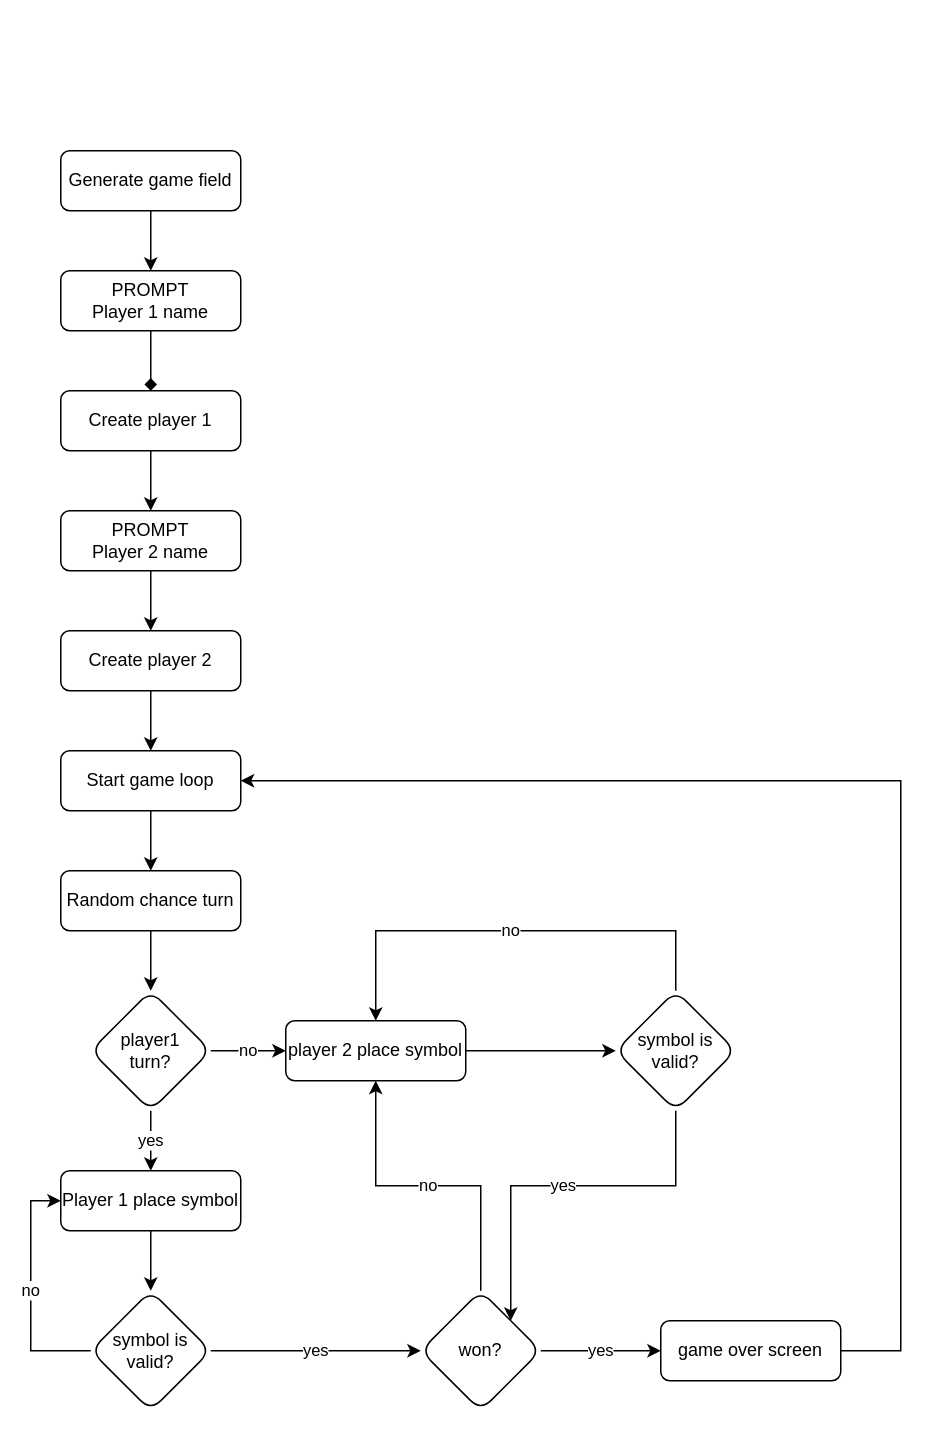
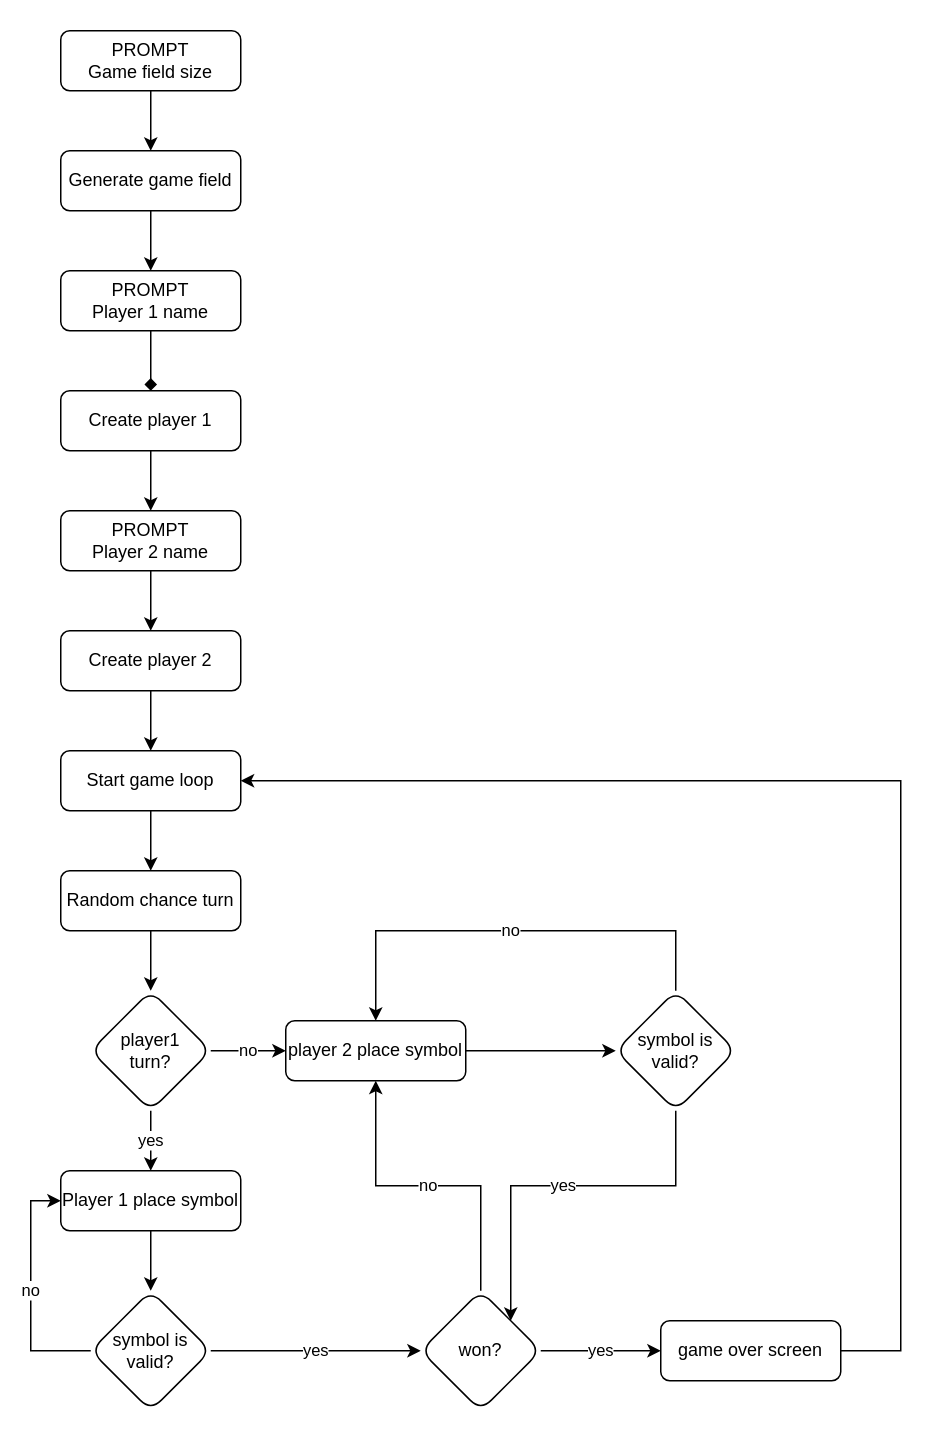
+ <mxCell id="3" value="PROMPT&lt;br&gt;Game field size" style="rounded=1;whiteSpace=wrap;html=1;" vertex="1" parent="1"><mxGeometry x="40" y="20" width="120" height="40" as="geometry" /></mxCell>
+ <mxCell id="2" style="edgeStyle=orthogonalEdgeStyle;rounded=0;orthogonalLoop=1;jettySize=auto;html=1;entryX=0.5;entryY=0;entryDx=0;entryDy=0;" edge="1" parent="1" source="3" target="5"><mxGeometry relative="1" as="geometry" /></mxCell>
